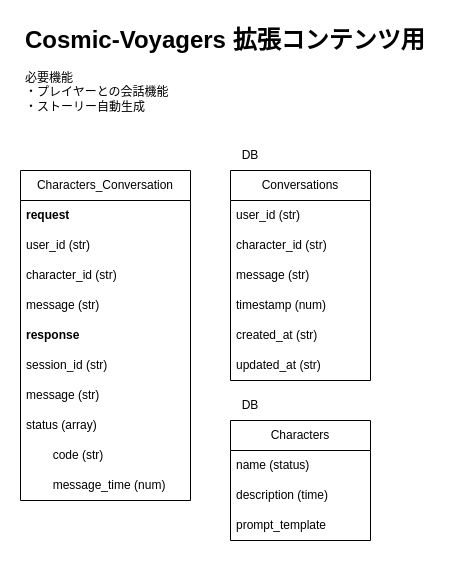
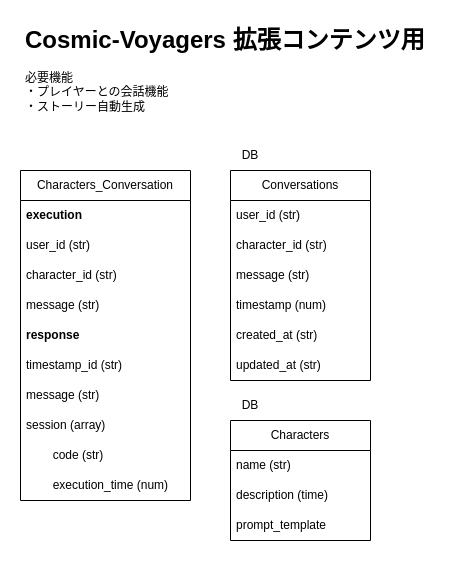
- <mxCell id="4" value="&lt;b&gt;request&lt;/b&gt;" style="text;strokeColor=none;fillColor=none;align=left;verticalAlign=middle;spacingLeft=4;spacingRight=4;overflow=hidden;points=[[0,0.5],[1,0.5]];portConstraint=eastwest;rotatable=0;whiteSpace=wrap;html=1;" vertex="1" parent="3"><mxGeometry y="30" width="170" height="30" as="geometry" /></mxCell>
+ <mxCell id="4" value="&lt;b&gt;execution&lt;/b&gt;" style="text;strokeColor=none;fillColor=none;align=left;verticalAlign=middle;spacingLeft=4;spacingRight=4;overflow=hidden;points=[[0,0.5],[1,0.5]];portConstraint=eastwest;rotatable=0;whiteSpace=wrap;html=1;" vertex="1" parent="3"><mxGeometry y="30" width="170" height="30" as="geometry" /></mxCell>
- <mxCell id="9" value="session_id (str)" style="text;strokeColor=none;fillColor=none;align=left;verticalAlign=middle;spacingLeft=4;spacingRight=4;overflow=hidden;points=[[0,0.5],[1,0.5]];portConstraint=eastwest;rotatable=0;whiteSpace=wrap;html=1;" vertex="1" parent="3"><mxGeometry y="180" width="170" height="30" as="geometry" /></mxCell>
+ <mxCell id="9" value="timestamp_id (str)" style="text;strokeColor=none;fillColor=none;align=left;verticalAlign=middle;spacingLeft=4;spacingRight=4;overflow=hidden;points=[[0,0.5],[1,0.5]];portConstraint=eastwest;rotatable=0;whiteSpace=wrap;html=1;" vertex="1" parent="3"><mxGeometry y="180" width="170" height="30" as="geometry" /></mxCell>
- <mxCell id="11" value="status (array)" style="text;strokeColor=none;fillColor=none;align=left;verticalAlign=middle;spacingLeft=4;spacingRight=4;overflow=hidden;points=[[0,0.5],[1,0.5]];portConstraint=eastwest;rotatable=0;whiteSpace=wrap;html=1;" vertex="1" parent="3"><mxGeometry y="240" width="170" height="30" as="geometry" /></mxCell>
+ <mxCell id="11" value="session (array)" style="text;strokeColor=none;fillColor=none;align=left;verticalAlign=middle;spacingLeft=4;spacingRight=4;overflow=hidden;points=[[0,0.5],[1,0.5]];portConstraint=eastwest;rotatable=0;whiteSpace=wrap;html=1;" vertex="1" parent="3"><mxGeometry y="240" width="170" height="30" as="geometry" /></mxCell>
- <mxCell id="24" value="name (status)" style="text;strokeColor=none;fillColor=none;align=left;verticalAlign=middle;spacingLeft=4;spacingRight=4;overflow=hidden;points=[[0,0.5],[1,0.5]];portConstraint=eastwest;rotatable=0;whiteSpace=wrap;html=1;" vertex="1" parent="23"><mxGeometry y="30" width="140" height="30" as="geometry" /></mxCell>
+ <mxCell id="24" value="name (str)" style="text;strokeColor=none;fillColor=none;align=left;verticalAlign=middle;spacingLeft=4;spacingRight=4;overflow=hidden;points=[[0,0.5],[1,0.5]];portConstraint=eastwest;rotatable=0;whiteSpace=wrap;html=1;" vertex="1" parent="23"><mxGeometry y="30" width="140" height="30" as="geometry" /></mxCell>
- <mxCell id="13" value="&lt;span style=&quot;white-space: pre;&quot;&gt;&#09;&lt;/span&gt;message_time (num)" style="text;strokeColor=none;fillColor=none;align=left;verticalAlign=middle;spacingLeft=4;spacingRight=4;overflow=hidden;points=[[0,0.5],[1,0.5]];portConstraint=eastwest;rotatable=0;whiteSpace=wrap;html=1;" vertex="1" parent="3"><mxGeometry y="300" width="170" height="30" as="geometry" /></mxCell>
+ <mxCell id="13" value="&lt;span style=&quot;white-space: pre;&quot;&gt;&#09;&lt;/span&gt;execution_time (num)" style="text;strokeColor=none;fillColor=none;align=left;verticalAlign=middle;spacingLeft=4;spacingRight=4;overflow=hidden;points=[[0,0.5],[1,0.5]];portConstraint=eastwest;rotatable=0;whiteSpace=wrap;html=1;" vertex="1" parent="3"><mxGeometry y="300" width="170" height="30" as="geometry" /></mxCell>
